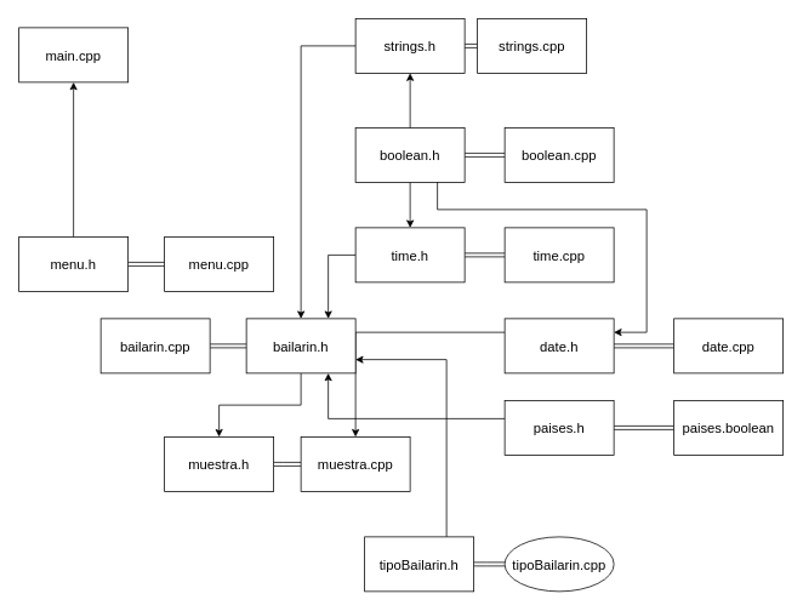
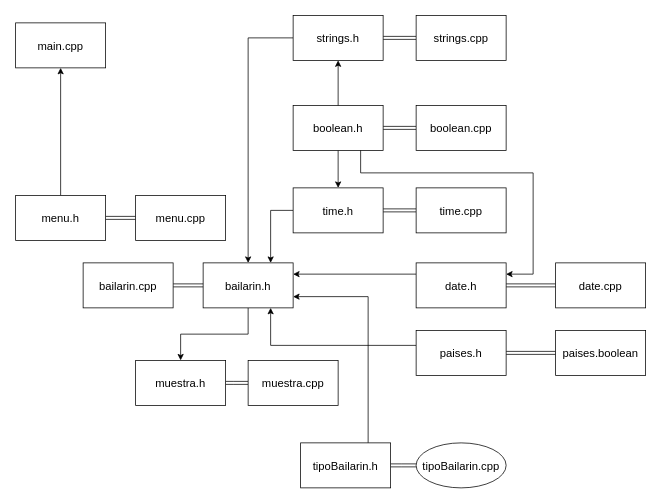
- <mxCell id="24" value="strings.cpp" style="rounded=0;whiteSpace=wrap;html=1;fontSize=15;" parent="1" vertex="1"><mxGeometry x="524" y="20" width="120" height="60" as="geometry" /></mxCell>
+ <mxCell id="24" value="strings.cpp" style="rounded=0;whiteSpace=wrap;html=1;fontSize=15;" parent="1" vertex="1"><mxGeometry x="554" y="20" width="120" height="60" as="geometry" /></mxCell>
- <mxCell id="8" style="edgeStyle=orthogonalEdgeStyle;rounded=0;orthogonalLoop=1;jettySize=auto;html=1;exitX=0;exitY=0.25;exitDx=0;exitDy=0;fontSize=15;" parent="1" source="10" target="30" edge="1"><mxGeometry relative="1" as="geometry" /></mxCell>
+ <mxCell id="8" style="edgeStyle=orthogonalEdgeStyle;rounded=0;orthogonalLoop=1;jettySize=auto;html=1;exitX=0;exitY=0.25;exitDx=0;exitDy=0;entryX=1;entryY=0.25;entryDx=0;entryDy=0;fontSize=15;" parent="1" source="10" target="15" edge="1"><mxGeometry relative="1" as="geometry" /></mxCell>
